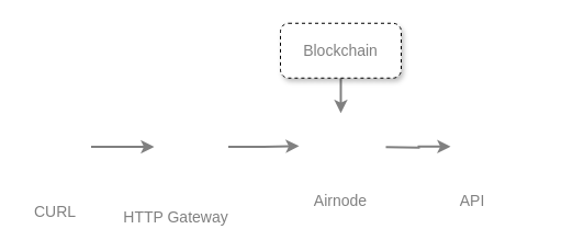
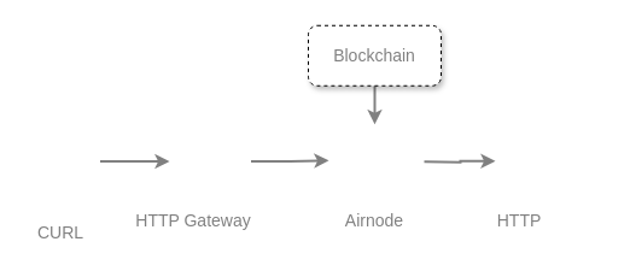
- <mxCell id="12" value="API" style="text;html=1;strokeColor=none;fillColor=none;align=center;verticalAlign=middle;whiteSpace=wrap;rounded=0;fontSize=14;fontColor=#808080;" vertex="1" parent="1"><mxGeometry x="400" y="167.5" width="60" height="30" as="geometry" /></mxCell>
+ <mxCell id="12" value="HTTP" style="text;html=1;strokeColor=none;fillColor=none;align=center;verticalAlign=middle;whiteSpace=wrap;rounded=0;fontSize=14;fontColor=#808080;" vertex="1" parent="1"><mxGeometry x="400" y="167.5" width="60" height="30" as="geometry" /></mxCell>
- <mxCell id="14" value="HTTP Gateway" style="text;html=1;strokeColor=none;fillColor=none;align=center;verticalAlign=middle;whiteSpace=wrap;rounded=0;fontSize=14;fontColor=#808080;" vertex="1" parent="1"><mxGeometry x="100" y="182.5" width="120" height="30" as="geometry" /></mxCell>
+ <mxCell id="14" value="HTTP Gateway" style="text;html=1;strokeColor=none;fillColor=none;align=center;verticalAlign=middle;whiteSpace=wrap;rounded=0;fontSize=14;fontColor=#808080;" vertex="1" parent="1"><mxGeometry x="100" y="167.5" width="120" height="30" as="geometry" /></mxCell>
